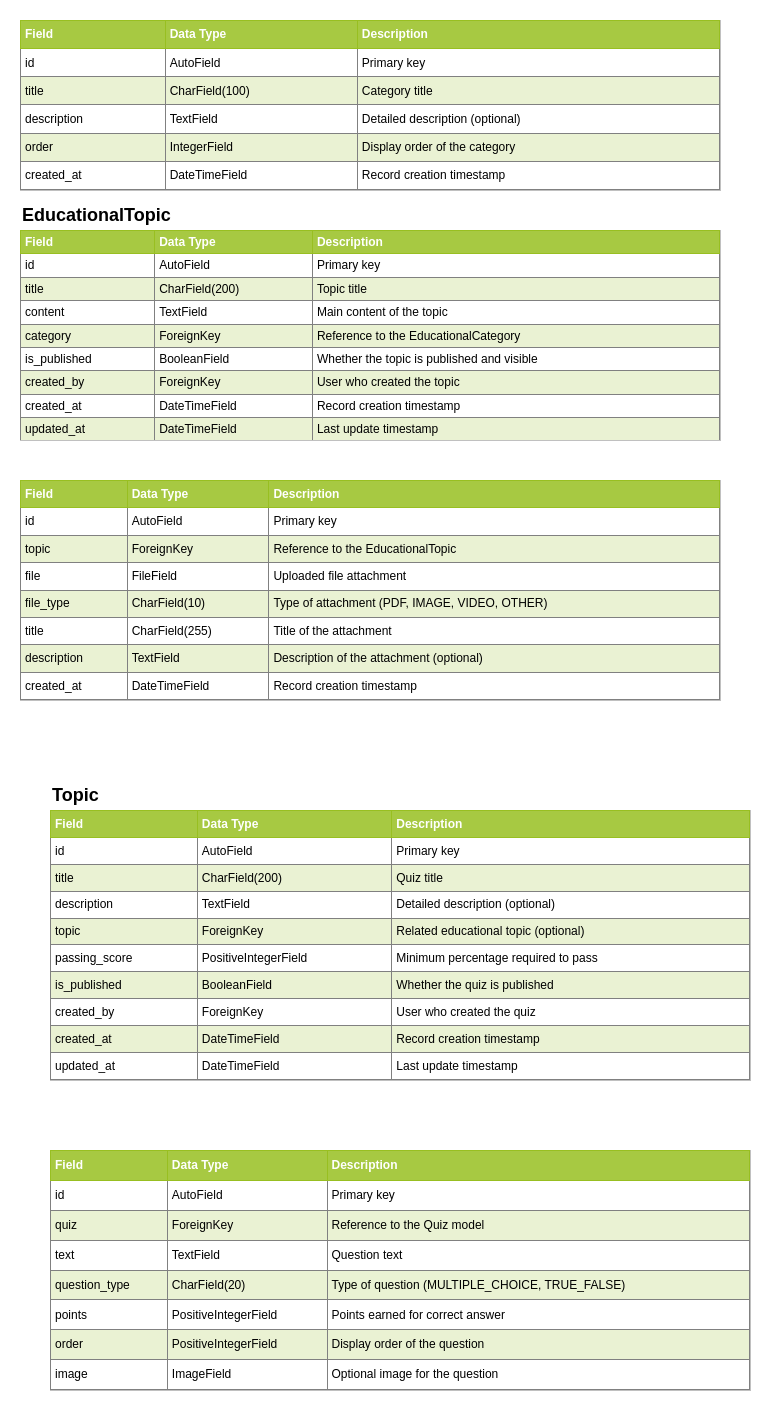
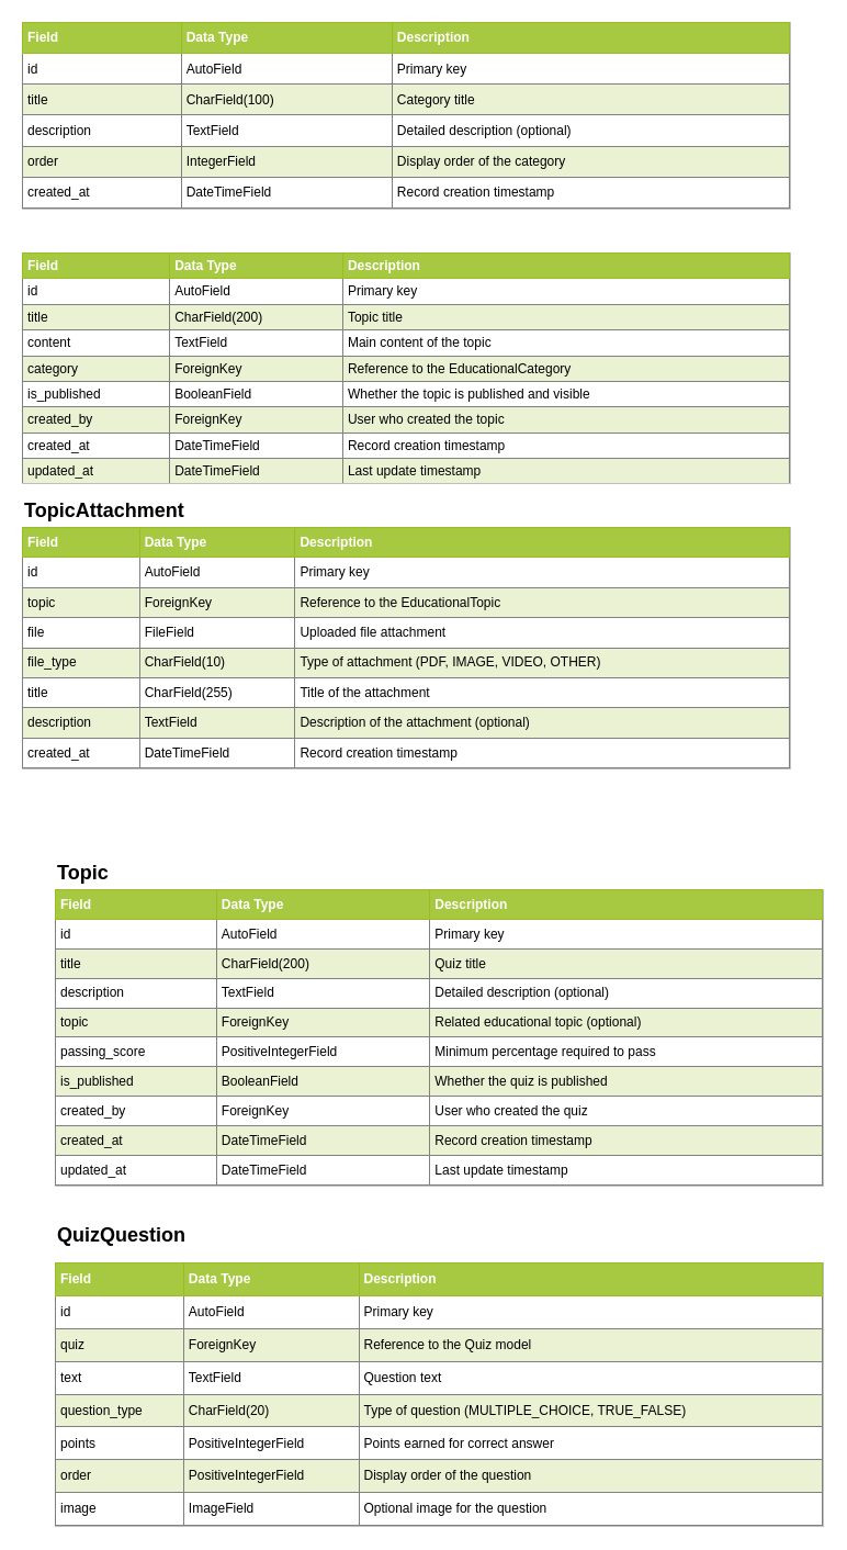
- <mxCell id="3" value="&lt;h2&gt;EducationalTopic&lt;/h2&gt;" style="text;html=1;strokeColor=none;fillColor=none;align=left;verticalAlign=middle;whiteSpace=wrap;rounded=0;fontStyle=1" parent="1" vertex="1"><mxGeometry x="20" y="200" width="200" height="30" as="geometry" /></mxCell>
+ <mxCell id="5" value="&lt;h2&gt;TopicAttachment&lt;/h2&gt;" style="text;html=1;strokeColor=none;fillColor=none;align=left;verticalAlign=middle;whiteSpace=wrap;rounded=0;fontStyle=1" parent="1" vertex="1"><mxGeometry x="20" y="450" width="200" height="30" as="geometry" /></mxCell>
+ <mxCell id="9" value="&lt;h2&gt;QuizQuestion&lt;/h2&gt;" style="text;html=1;strokeColor=none;fillColor=none;align=left;verticalAlign=middle;whiteSpace=wrap;rounded=0;fontStyle=1" parent="1" vertex="1"><mxGeometry x="50" y="1110" width="200" height="30" as="geometry" /></mxCell>
